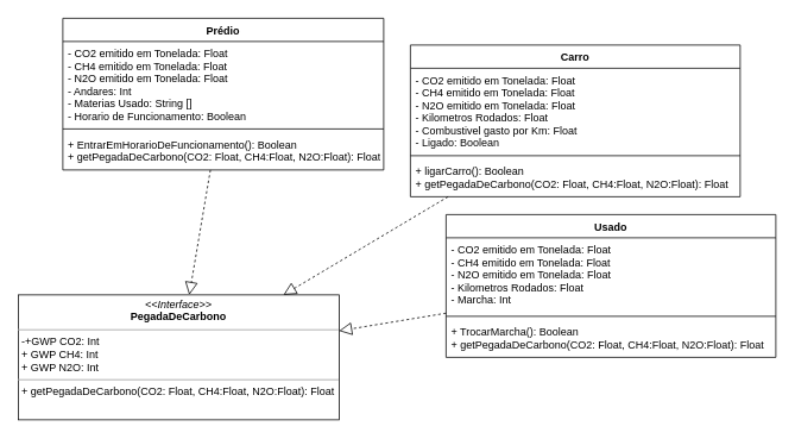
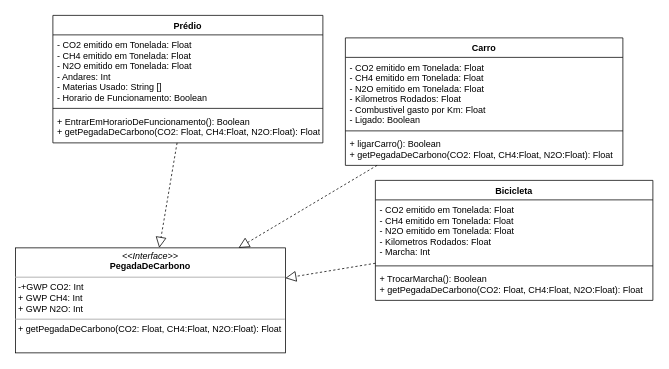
- <mxCell id="10" value="Usado" style="swimlane;fontStyle=1;align=center;verticalAlign=top;childLayout=stackLayout;horizontal=1;startSize=26;horizontalStack=0;resizeParent=1;resizeParentMax=0;resizeLast=0;collapsible=1;marginBottom=0;" vertex="1" parent="1"><mxGeometry x="500" y="240" width="370" height="160" as="geometry" /></mxCell>
+ <mxCell id="10" value="Bicicleta" style="swimlane;fontStyle=1;align=center;verticalAlign=top;childLayout=stackLayout;horizontal=1;startSize=26;horizontalStack=0;resizeParent=1;resizeParentMax=0;resizeLast=0;collapsible=1;marginBottom=0;" vertex="1" parent="1"><mxGeometry x="500" y="240" width="370" height="160" as="geometry" /></mxCell>
